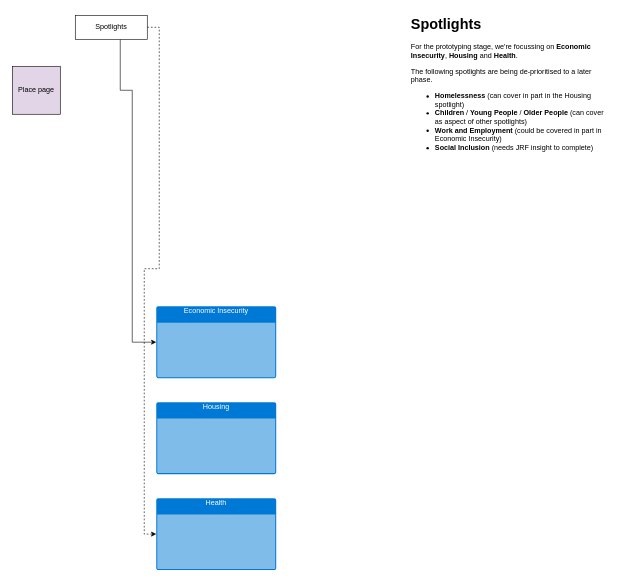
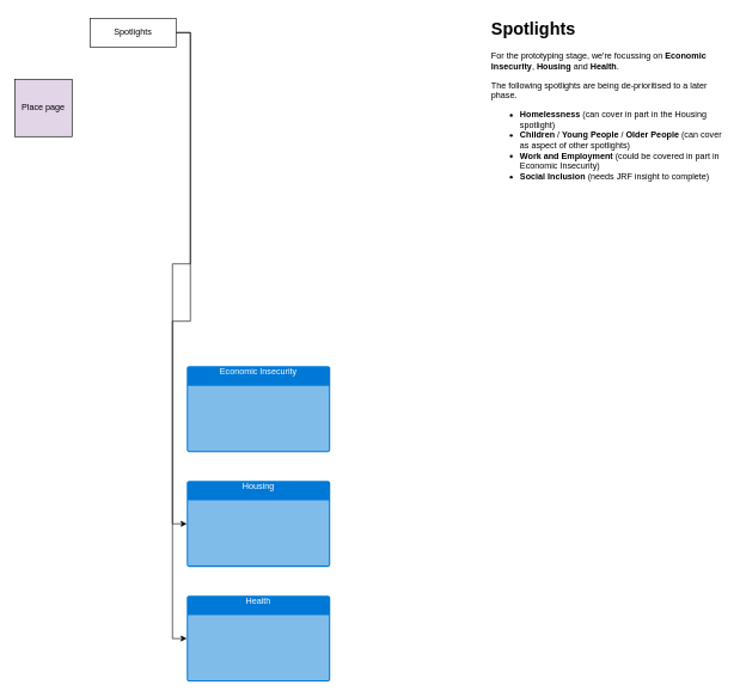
- <mxCell id="3" style="edgeStyle=orthogonalEdgeStyle;rounded=0;orthogonalLoop=1;jettySize=auto;html=1;entryX=0;entryY=0.5;entryDx=0;entryDy=0;entryPerimeter=0;" edge="1" parent="1" source="6" target="7"><mxGeometry relative="1" as="geometry"><Array as="points"><mxPoint x="200" y="150" /><mxPoint x="220" y="150" /></Array></mxGeometry></mxCell>
+ <mxCell id="4" style="edgeStyle=orthogonalEdgeStyle;rounded=0;orthogonalLoop=1;jettySize=auto;html=1;entryX=0;entryY=0.5;entryDx=0;entryDy=0;entryPerimeter=0;" edge="1" parent="1" source="6" target="8"><mxGeometry relative="1" as="geometry" /></mxCell>
- <mxCell id="5" style="edgeStyle=orthogonalEdgeStyle;rounded=0;orthogonalLoop=1;jettySize=auto;html=1;entryX=0;entryY=0.5;entryDx=0;entryDy=0;entryPerimeter=0;dashed=1;" edge="1" parent="1" source="6" target="9"><mxGeometry relative="1" as="geometry" /></mxCell>
+ <mxCell id="5" style="edgeStyle=orthogonalEdgeStyle;rounded=0;orthogonalLoop=1;jettySize=auto;html=1;entryX=0;entryY=0.5;entryDx=0;entryDy=0;entryPerimeter=0;" edge="1" parent="1" source="6" target="9"><mxGeometry relative="1" as="geometry" /></mxCell>
